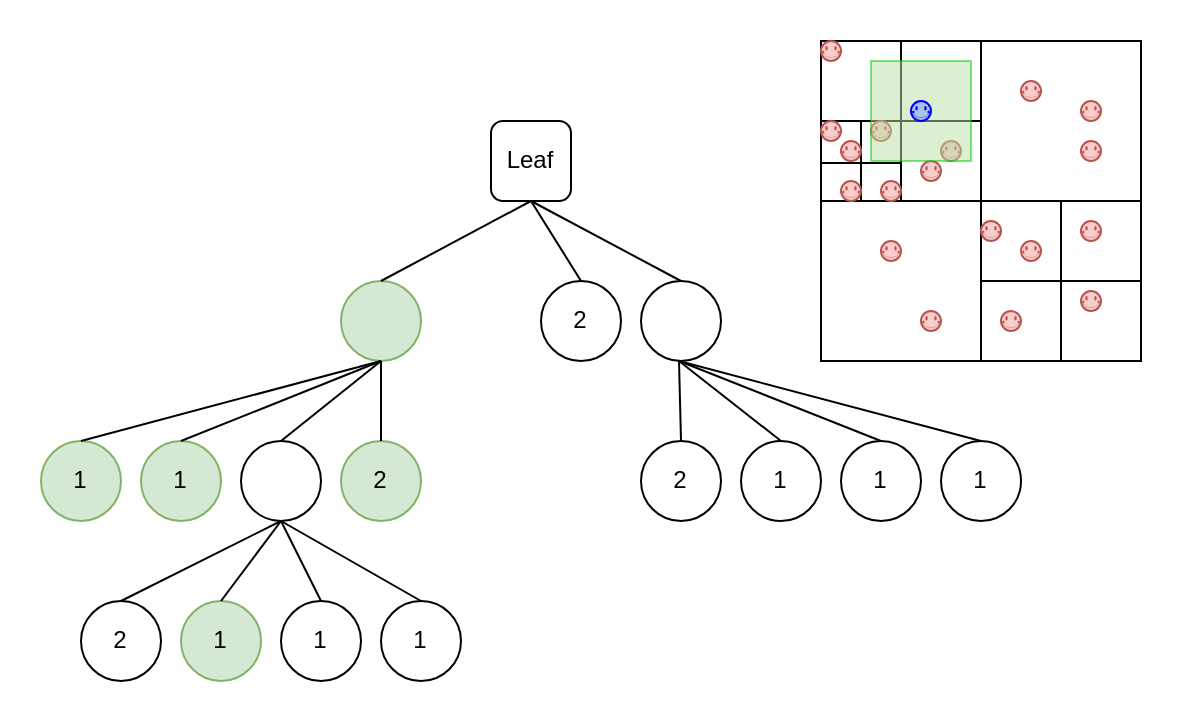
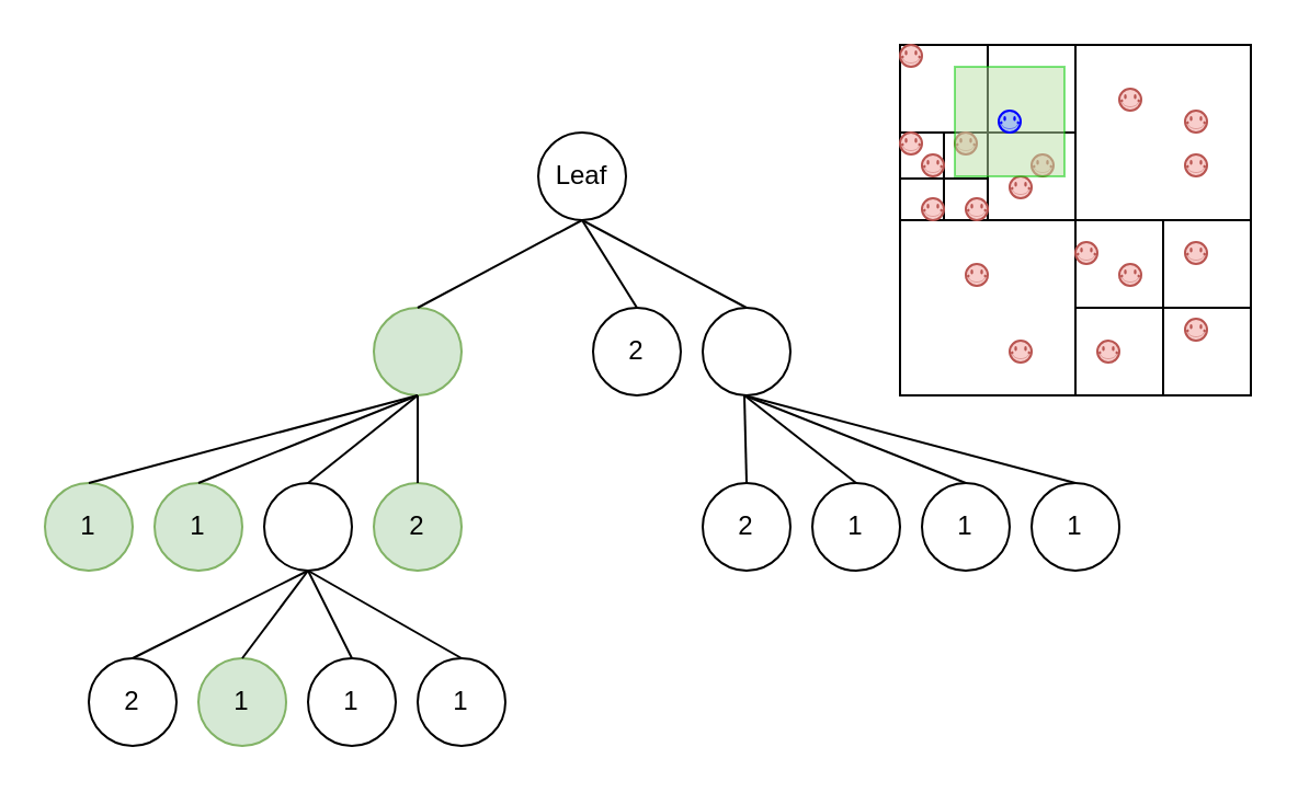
- <mxCell id="2" value="Leaf" style="whiteSpace=wrap;html=1;rounded=1;" vertex="1" parent="1"><mxGeometry x="245" y="60" width="40" height="40" as="geometry" /></mxCell>
+ <mxCell id="2" value="Leaf" style="ellipse;whiteSpace=wrap;html=1;" vertex="1" parent="1"><mxGeometry x="245" y="60" width="40" height="40" as="geometry" /></mxCell>
